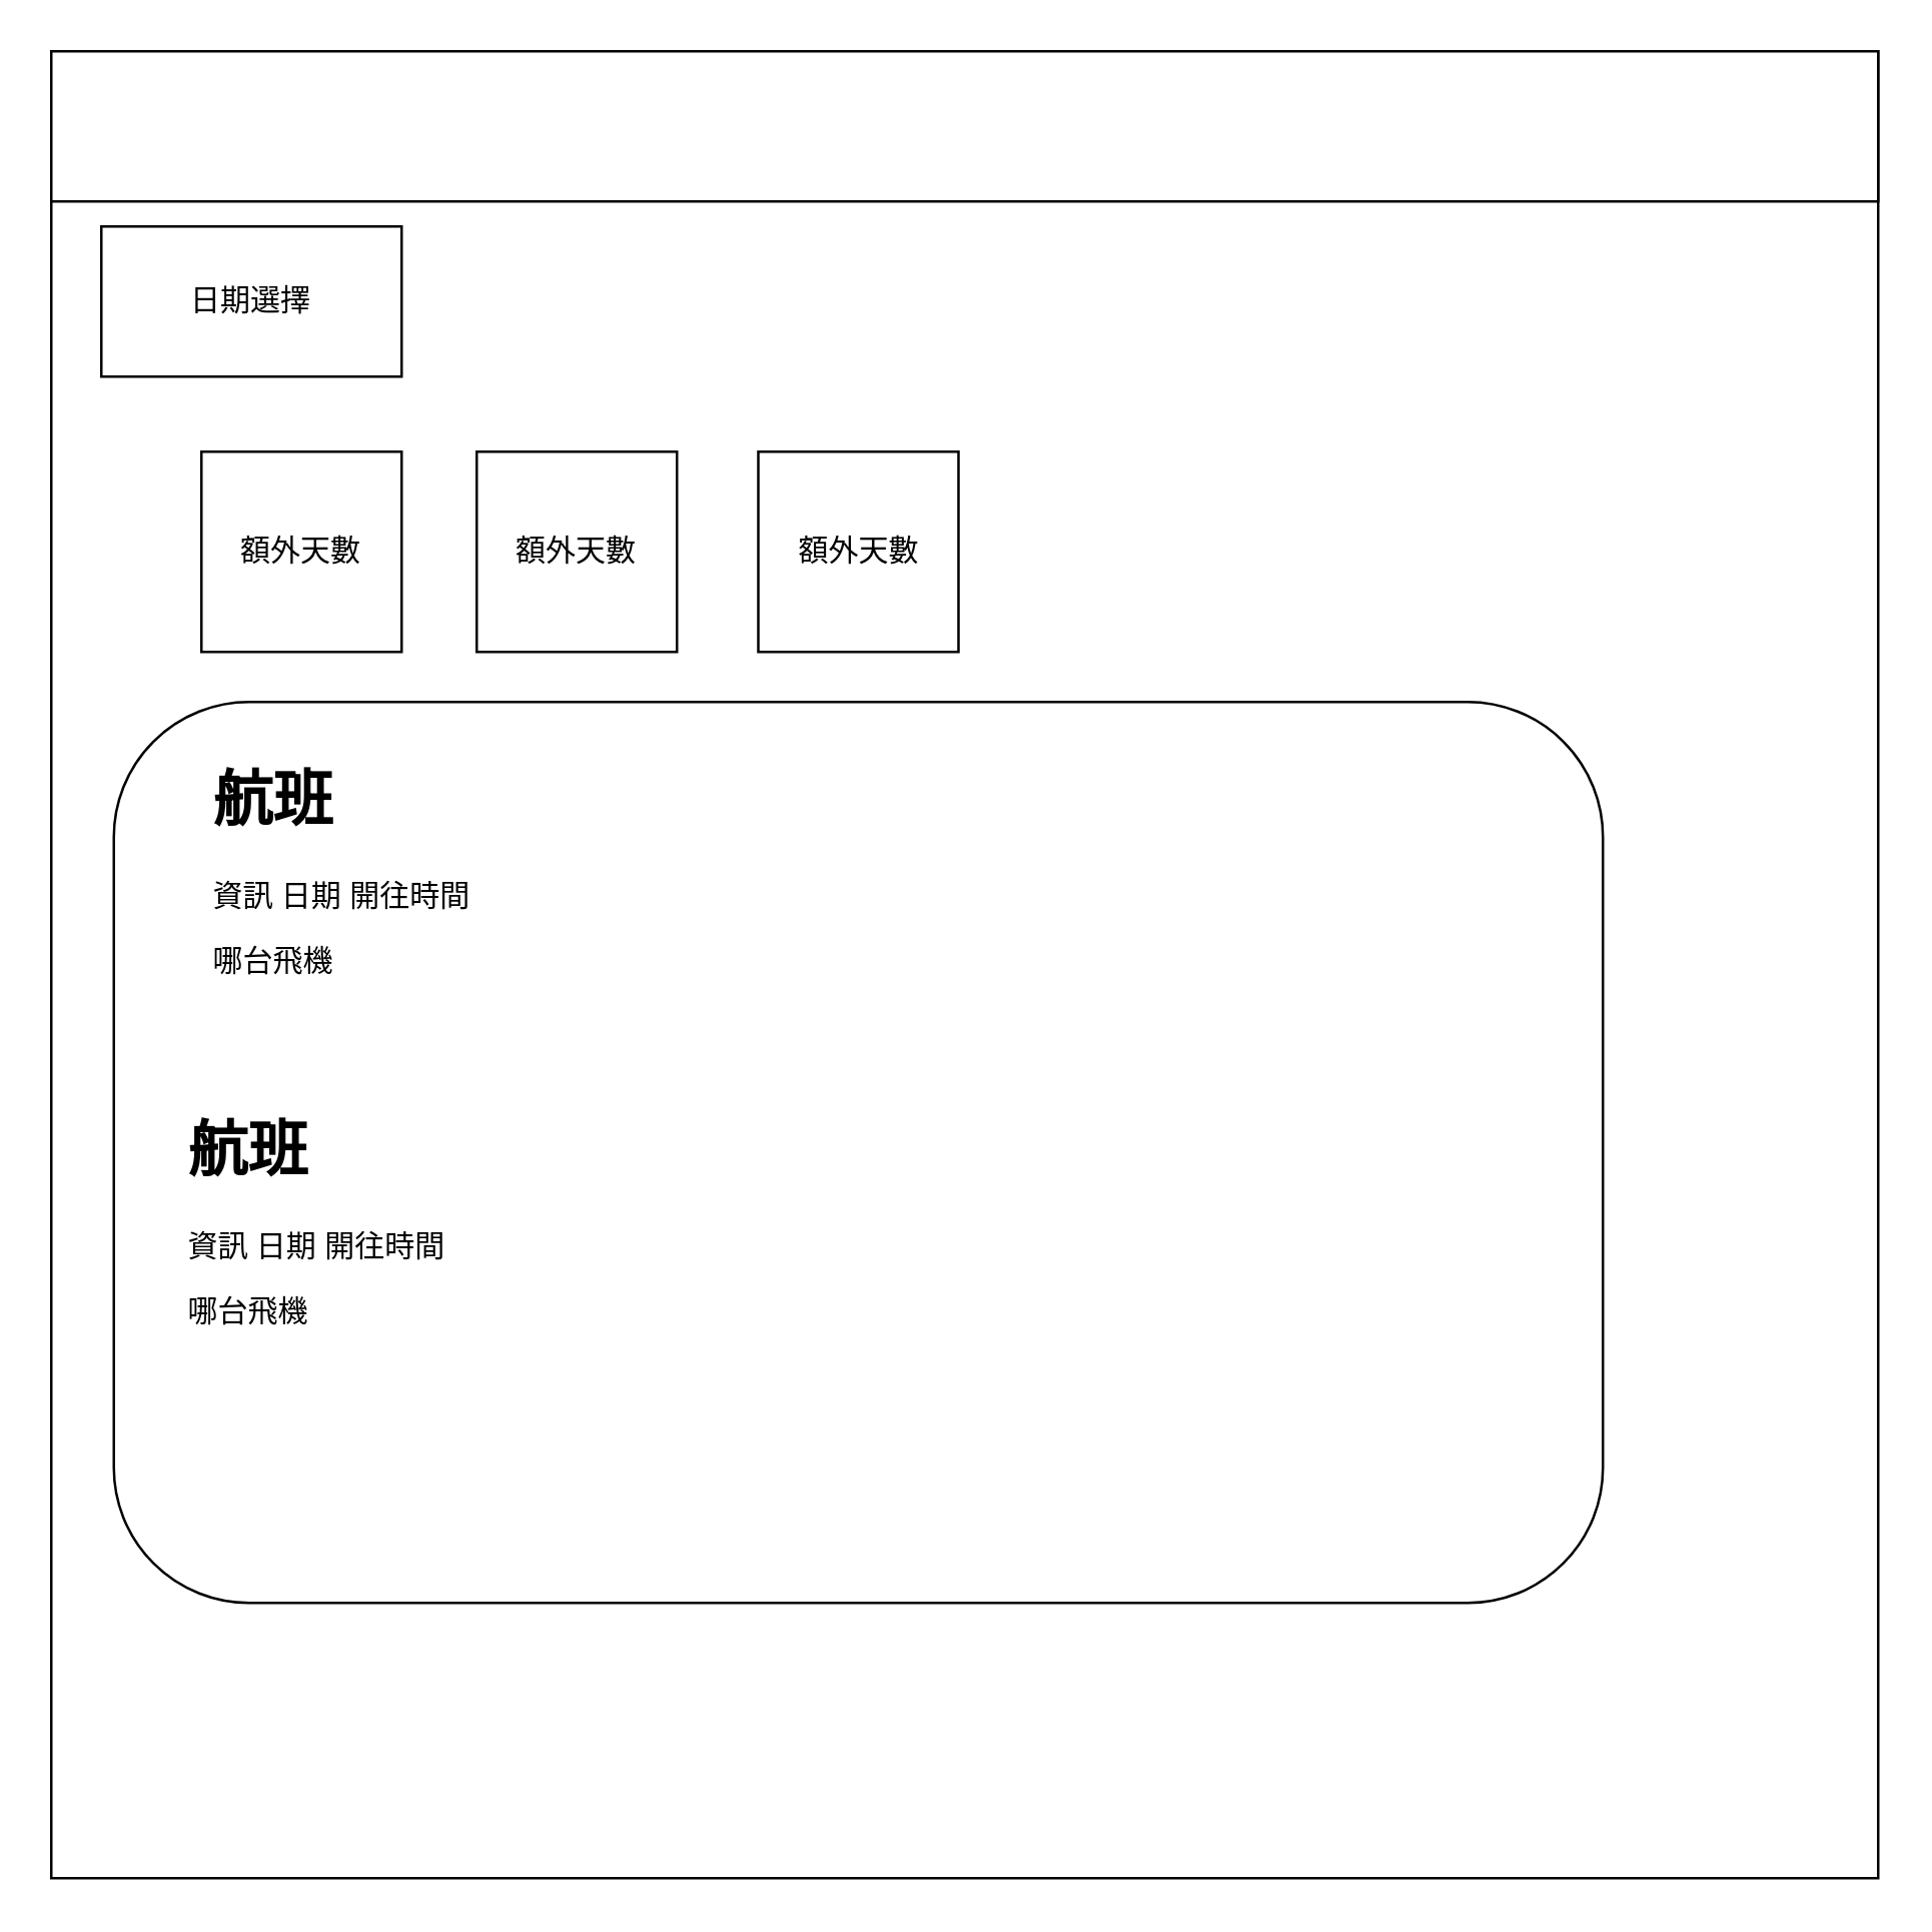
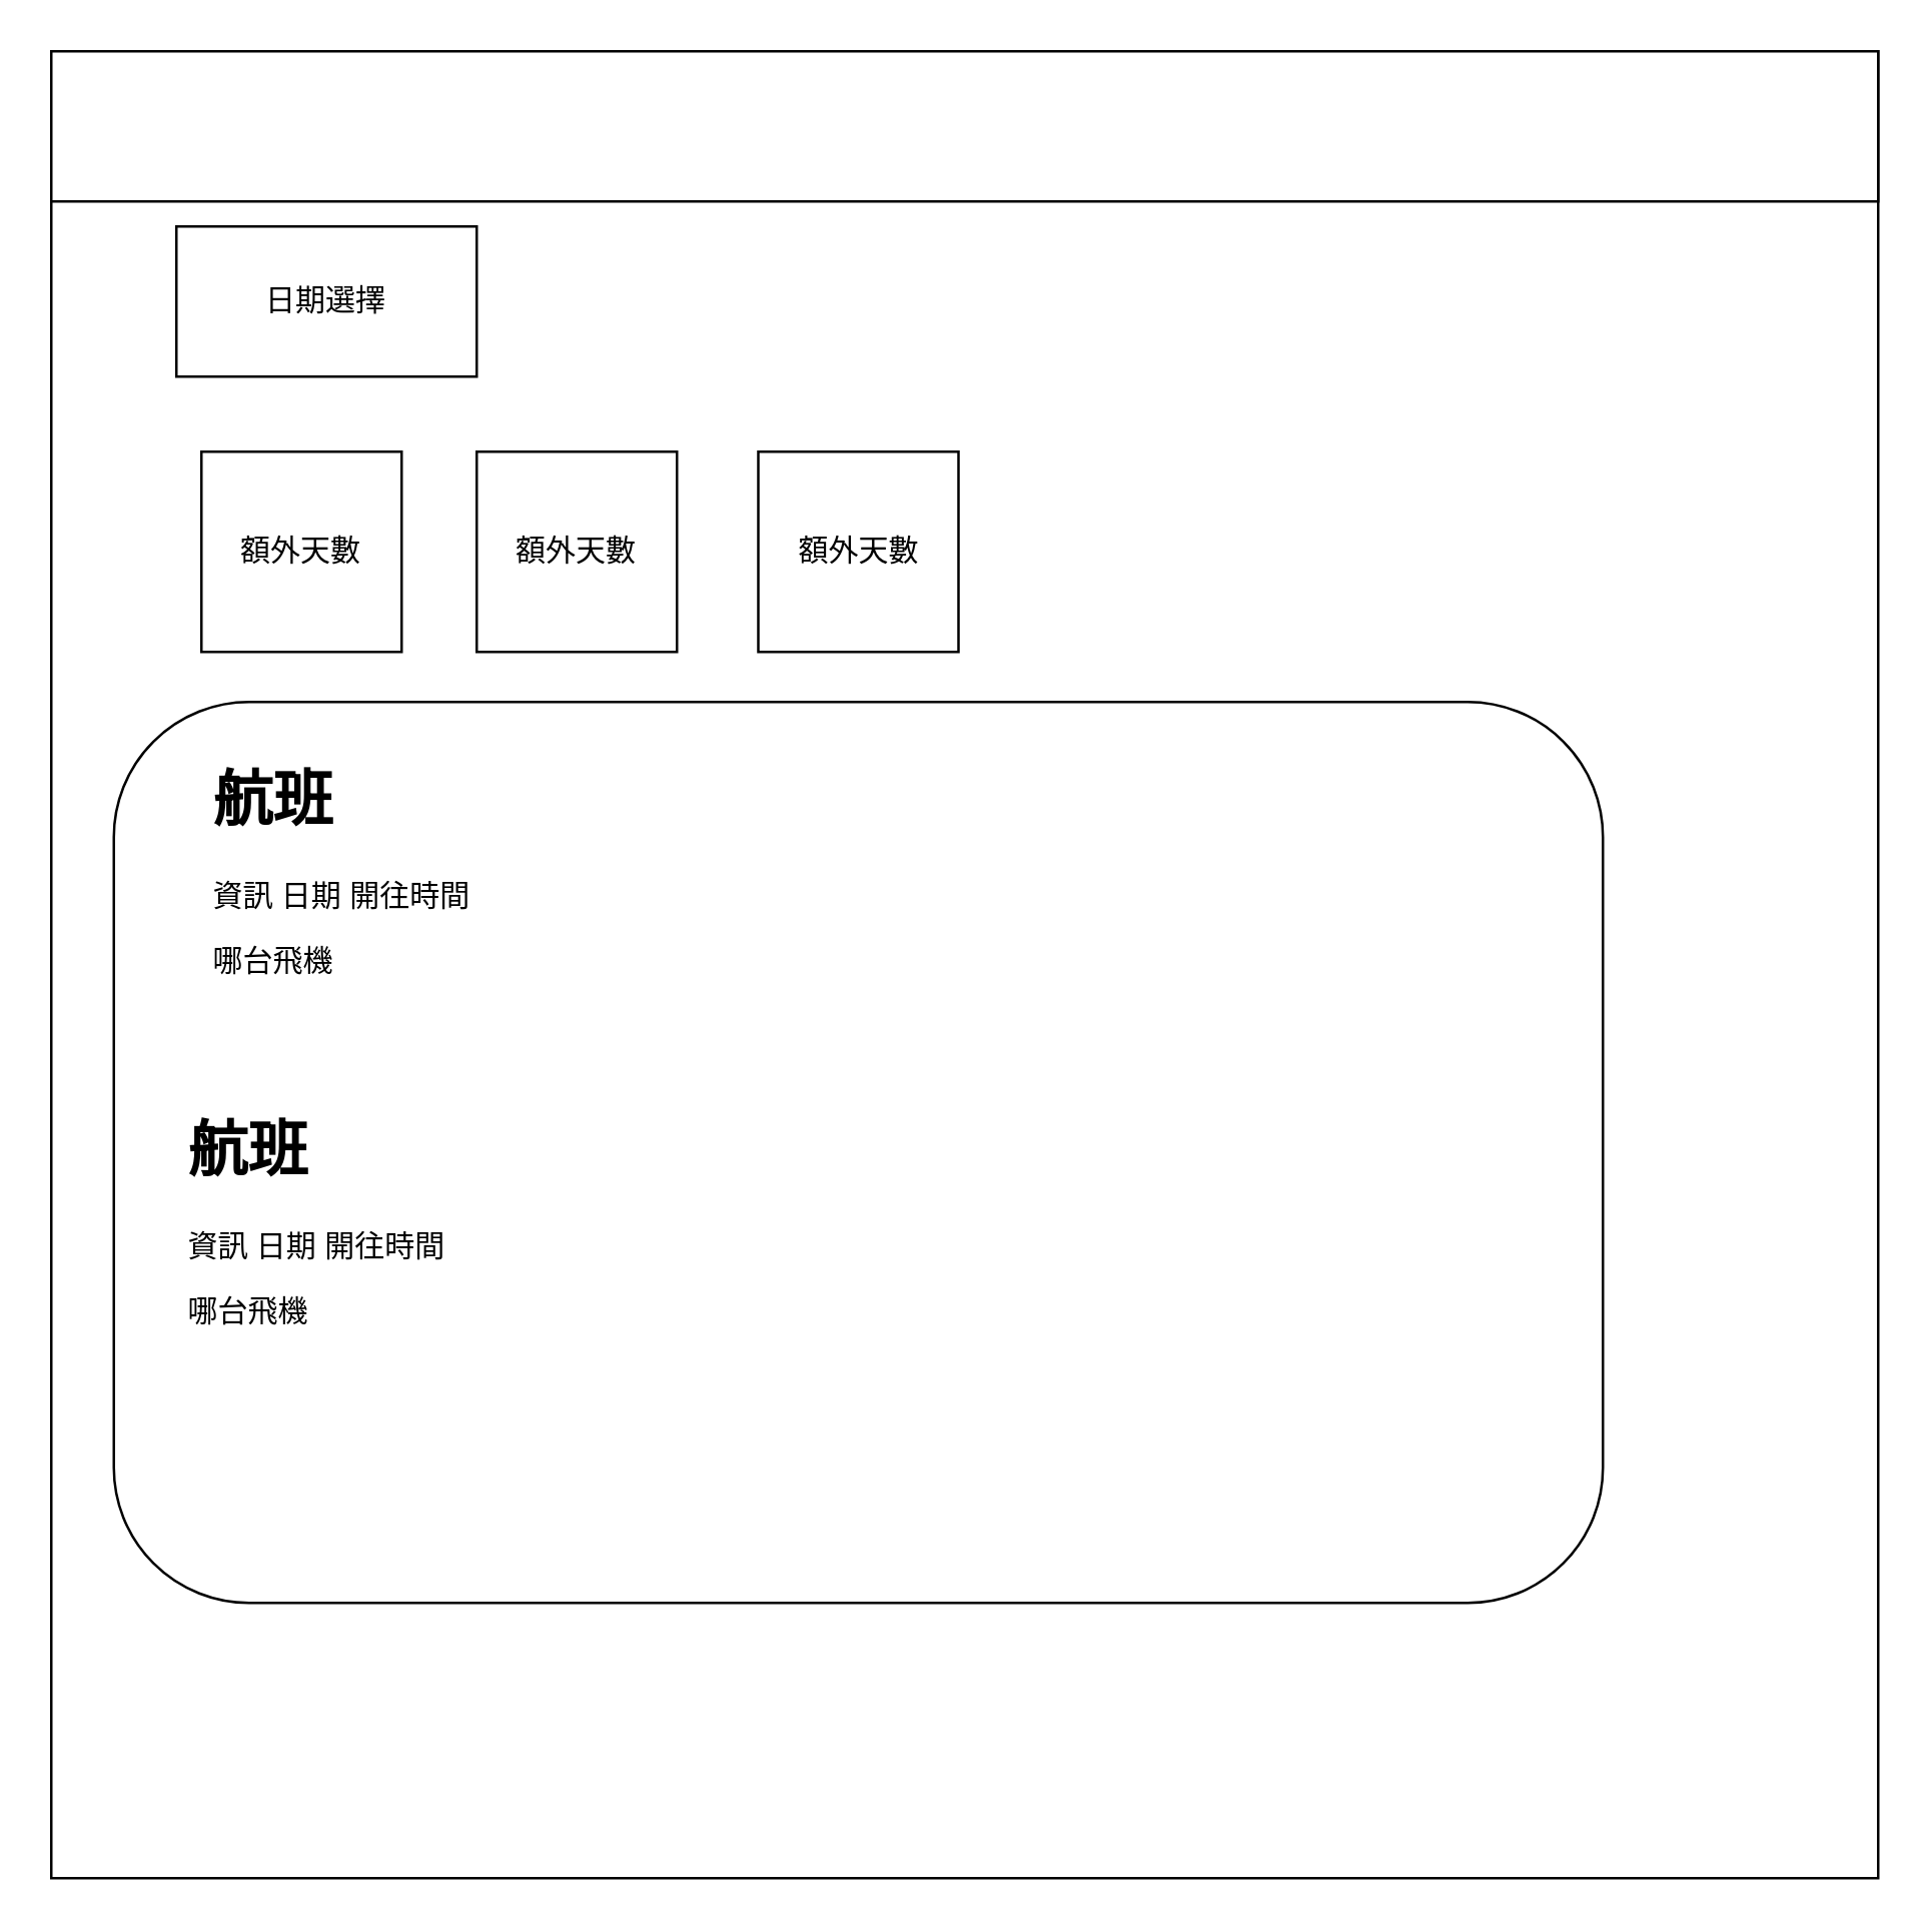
- <mxCell id="7" value="日期選擇" style="rounded=0;whiteSpace=wrap;html=1;" vertex="1" parent="1"><mxGeometry x="40" y="90" width="120" height="60" as="geometry" /></mxCell>
+ <mxCell id="7" value="日期選擇" style="rounded=0;whiteSpace=wrap;html=1;" vertex="1" parent="1"><mxGeometry x="70" y="90" width="120" height="60" as="geometry" /></mxCell>
